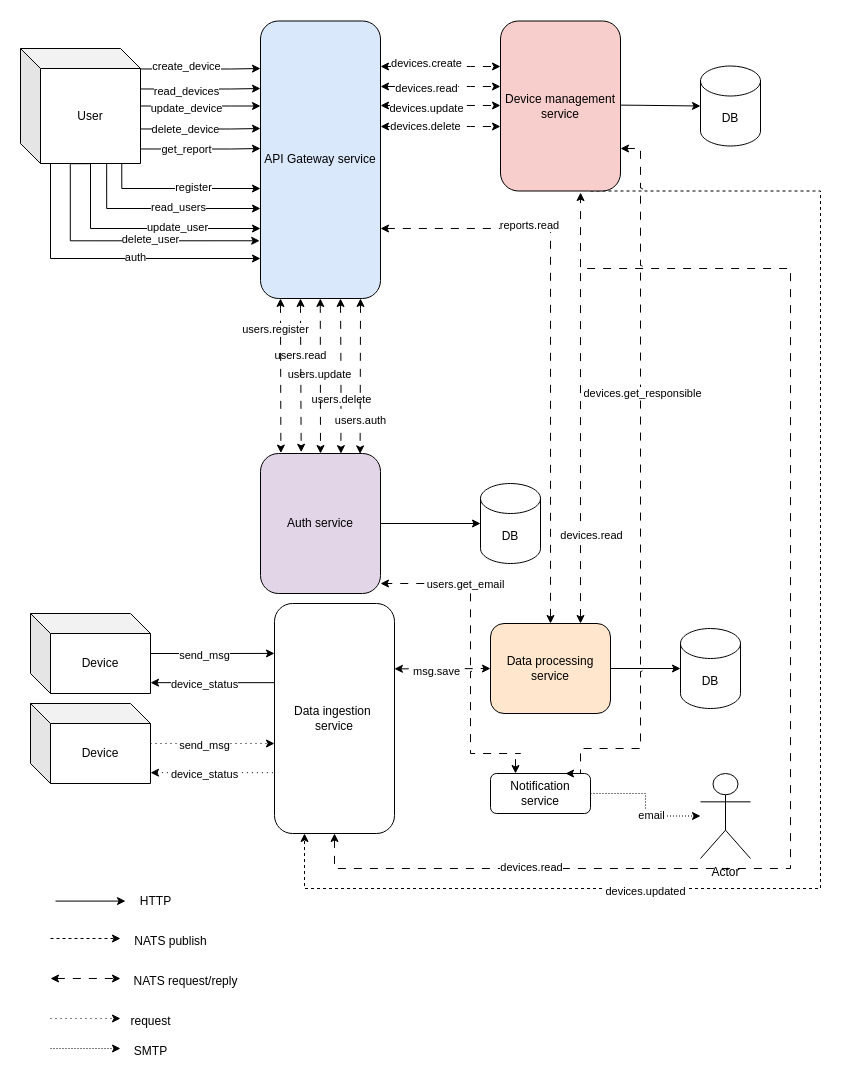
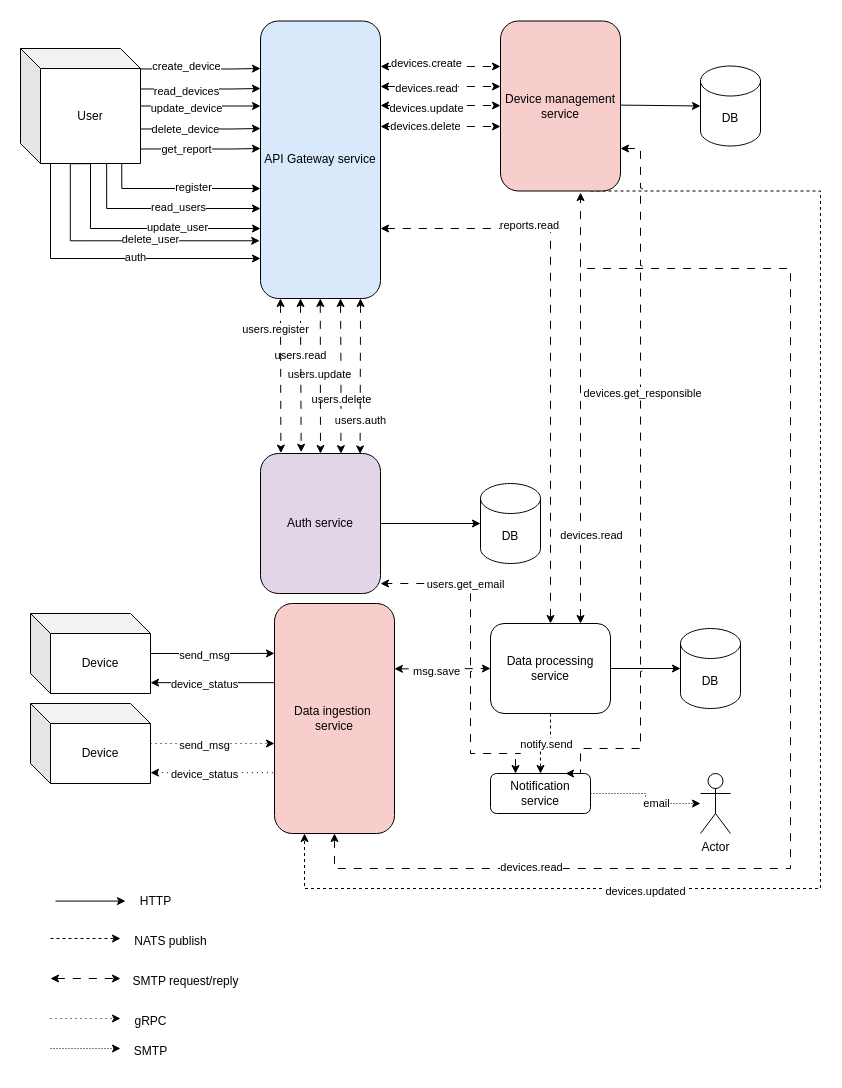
- <mxCell id="14" value="Data processing service" style="rounded=1;whiteSpace=wrap;html=1;fillColor=#ffe6cc;" parent="1" vertex="1"><mxGeometry x="490" y="623" width="120" height="90" as="geometry" /></mxCell>
+ <mxCell id="14" value="Data processing service" style="rounded=1;whiteSpace=wrap;html=1;" parent="1" vertex="1"><mxGeometry x="490" y="623" width="120" height="90" as="geometry" /></mxCell>
- <mxCell id="11" value="Data ingestion&amp;nbsp;&lt;br&gt;service" style="rounded=1;whiteSpace=wrap;html=1;" parent="1" vertex="1"><mxGeometry x="274" y="603" width="120" height="230" as="geometry" /></mxCell>
+ <mxCell id="11" value="Data ingestion&amp;nbsp;&lt;br&gt;service" style="rounded=1;whiteSpace=wrap;html=1;fillColor=#f8cecc;" parent="1" vertex="1"><mxGeometry x="274" y="603" width="120" height="230" as="geometry" /></mxCell>
+ <mxCell id="12" style="edgeStyle=orthogonalEdgeStyle;rounded=0;orthogonalLoop=1;jettySize=auto;html=1;entryX=0.5;entryY=0;entryDx=0;entryDy=0;dashed=1;startArrow=none;startFill=0;" parent="1" source="14" target="20" edge="1"><mxGeometry relative="1" as="geometry" /></mxCell>
+ <mxCell id="13" value="notify.send" style="edgeLabel;html=1;align=center;verticalAlign=middle;resizable=0;points=[];" parent="12" vertex="1" connectable="0"><mxGeometry relative="1" as="geometry"><mxPoint as="offset" /></mxGeometry></mxCell>
- <mxCell id="73" value="Actor" style="shape=umlActor;verticalLabelPosition=bottom;verticalAlign=top;html=1;outlineConnect=0;" parent="1" vertex="1"><mxGeometry x="700" y="773" width="50" height="85" as="geometry" /></mxCell>
+ <mxCell id="73" value="Actor" style="shape=umlActor;verticalLabelPosition=bottom;verticalAlign=top;html=1;outlineConnect=0;" parent="1" vertex="1"><mxGeometry x="700" y="773" width="30" height="60" as="geometry" /></mxCell>
- <mxCell id="79" value="NATS request/reply" style="text;html=1;align=center;verticalAlign=middle;resizable=0;points=[];autosize=1;strokeColor=none;fillColor=none;" parent="1" vertex="1"><mxGeometry x="120" y="966" width="130" height="30" as="geometry" /></mxCell>
+ <mxCell id="79" value="SMTP request/reply" style="text;html=1;align=center;verticalAlign=middle;resizable=0;points=[];autosize=1;strokeColor=none;fillColor=none;" parent="1" vertex="1"><mxGeometry x="120" y="966" width="130" height="30" as="geometry" /></mxCell>
- <mxCell id="81" value="request" style="text;html=1;align=center;verticalAlign=middle;resizable=0;points=[];autosize=1;strokeColor=none;fillColor=none;" parent="1" vertex="1"><mxGeometry x="120" y="1006" width="60" height="30" as="geometry" /></mxCell>
+ <mxCell id="81" value="gRPC" style="text;html=1;align=center;verticalAlign=middle;resizable=0;points=[];autosize=1;strokeColor=none;fillColor=none;" parent="1" vertex="1"><mxGeometry x="120" y="1006" width="60" height="30" as="geometry" /></mxCell>
